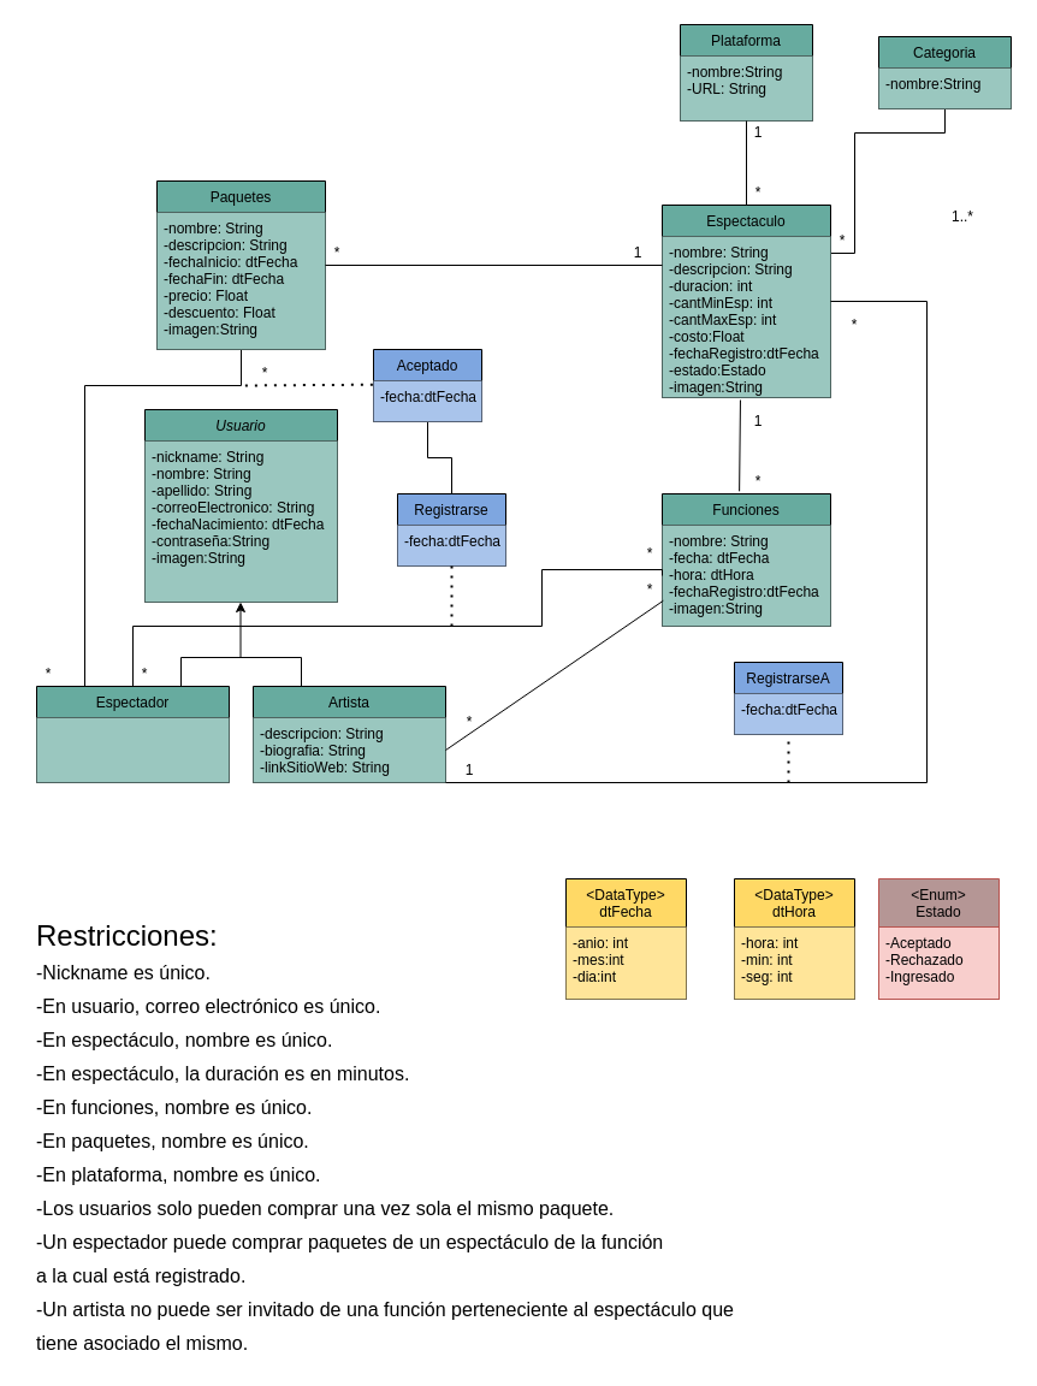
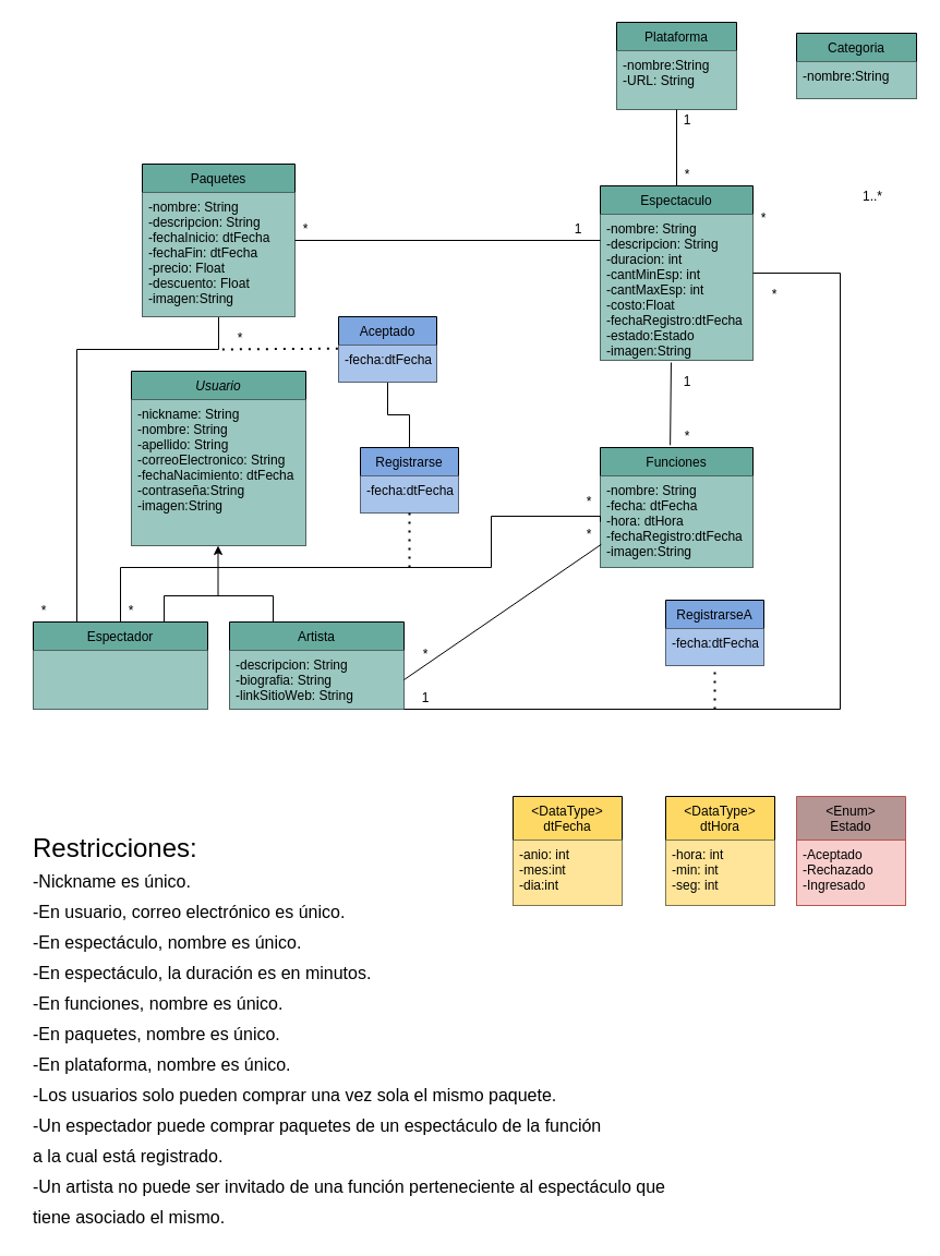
- <mxCell id="7" style="edgeStyle=orthogonalEdgeStyle;rounded=0;orthogonalLoop=1;jettySize=auto;html=1;exitX=1;exitY=0.25;exitDx=0;exitDy=0;endArrow=none;endFill=0;" parent="1" source="8" target="62" edge="1"><mxGeometry relative="1" as="geometry"><Array as="points"><mxPoint x="710" y="210" /><mxPoint x="710" y="110" /><mxPoint x="785" y="110" /></Array></mxGeometry></mxCell>
